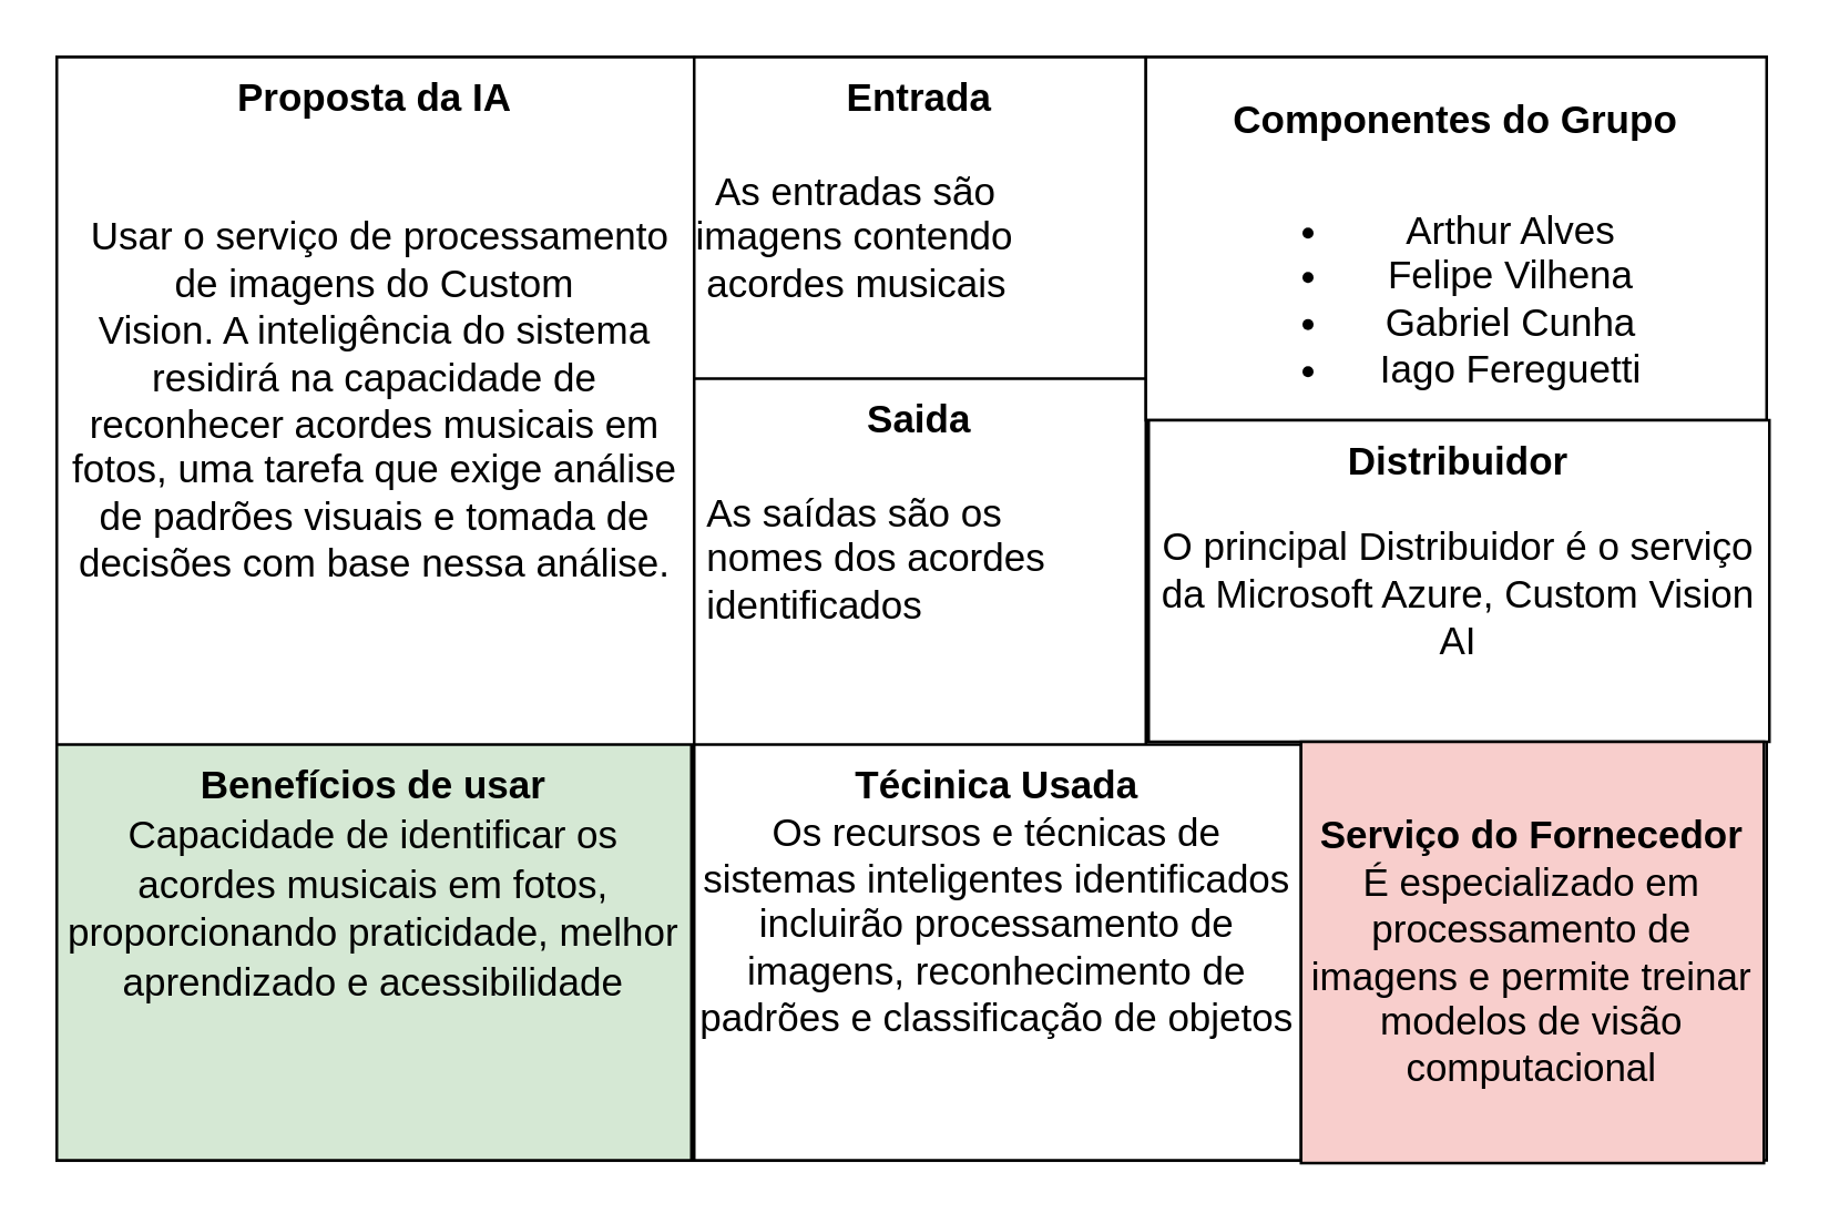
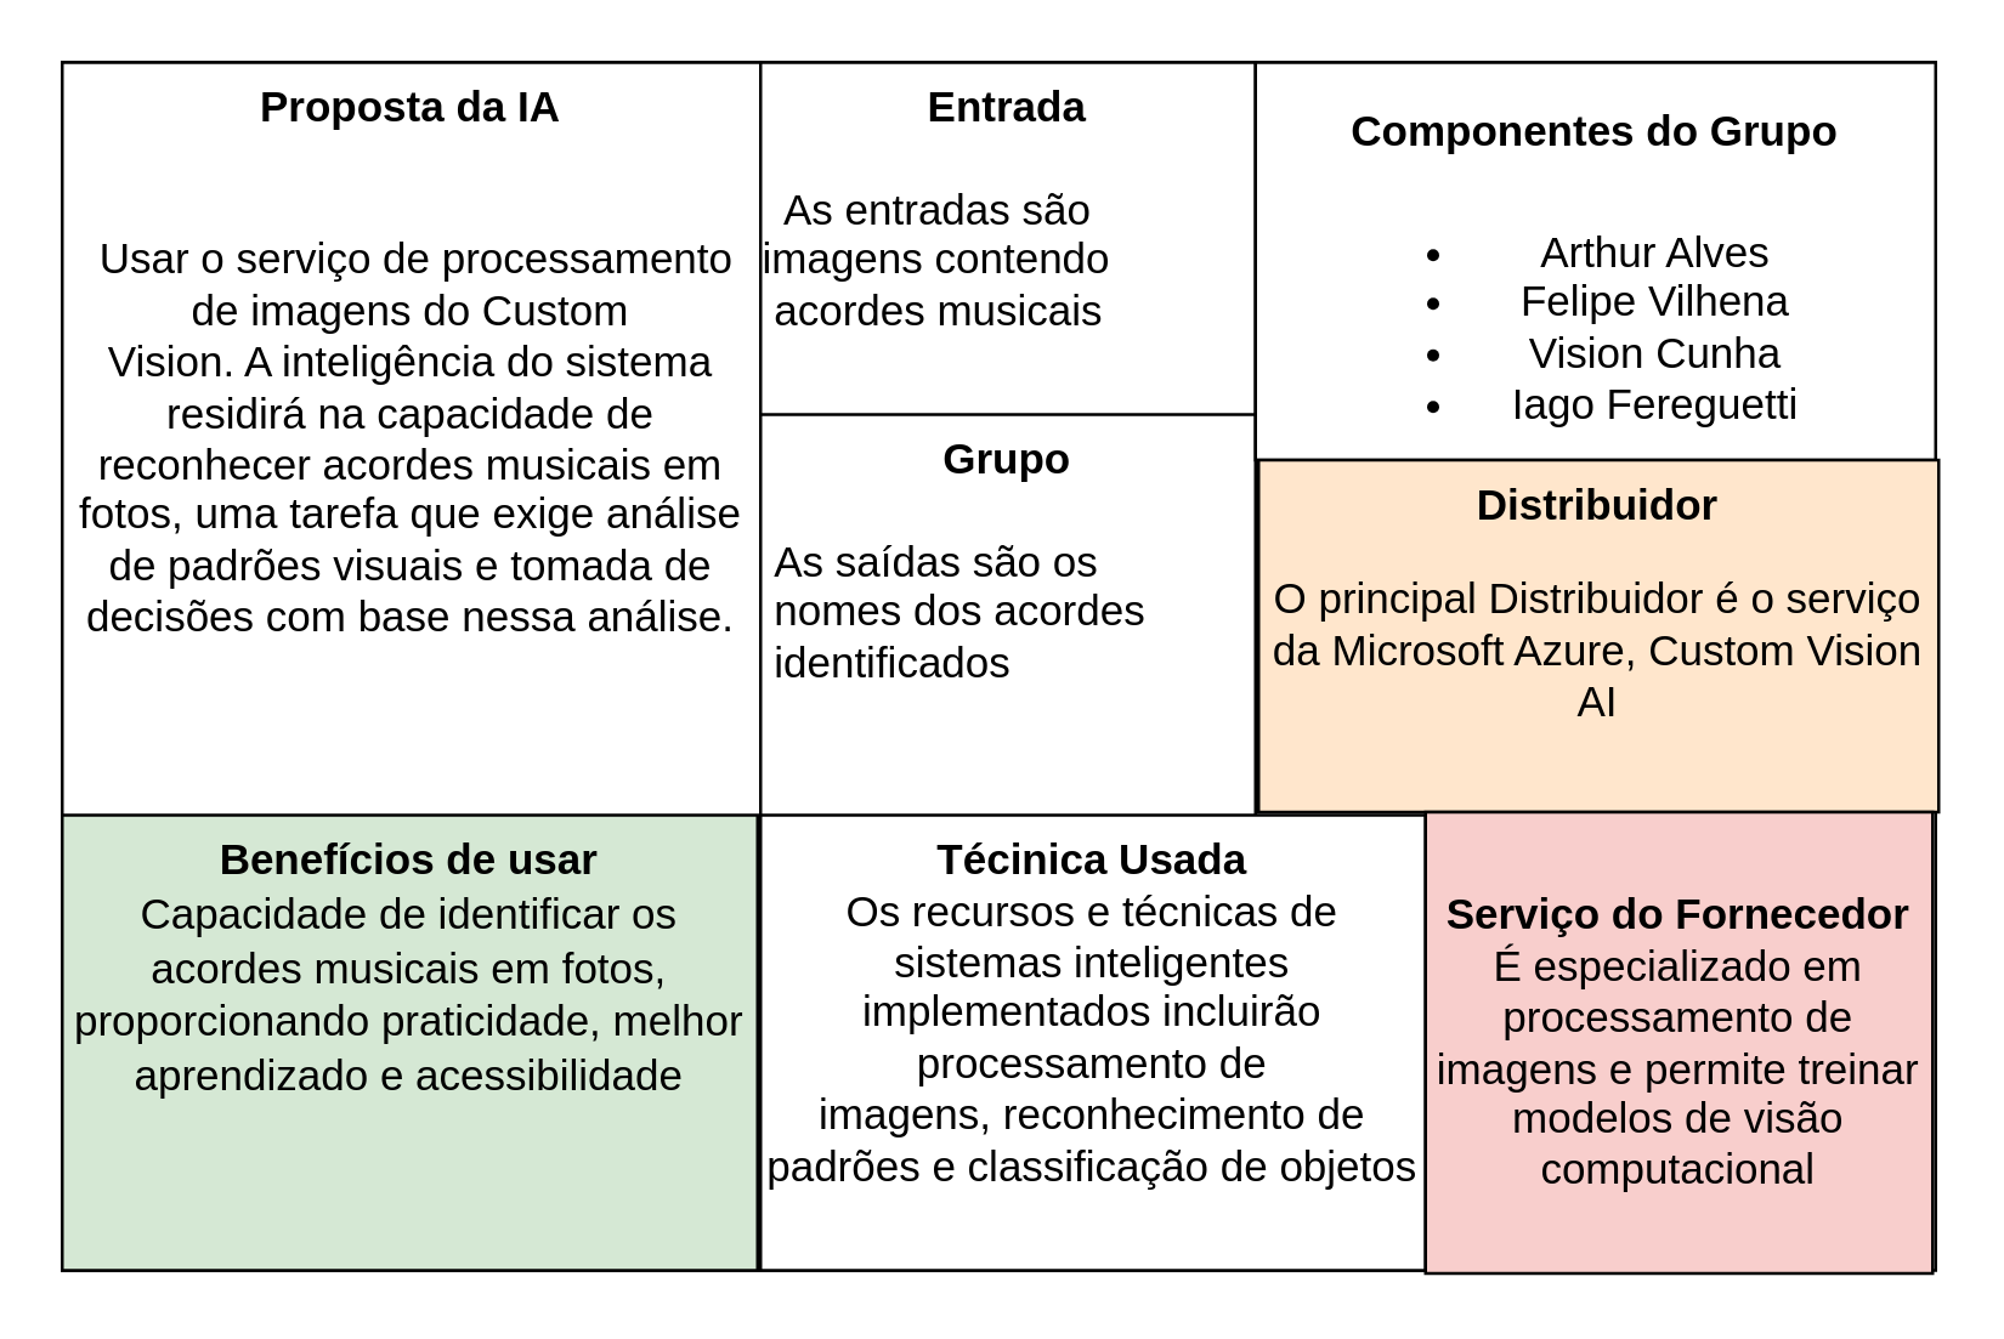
- <mxCell id="6" value="&lt;p style=&quot;line-height: 240%; font-size: 14px;&quot;&gt;&lt;font style=&quot;font-size: 14px;&quot;&gt;&lt;b&gt;Componentes do Grupo&lt;/b&gt;&lt;/font&gt;&lt;/p&gt;&lt;div style=&quot;font-size: 14px;&quot;&gt;&lt;ul style=&quot;&quot;&gt;&lt;li&gt;&lt;span style=&quot;background-color: initial;&quot;&gt;&lt;font&gt;Arthur Alves&lt;/font&gt;&lt;/span&gt;&lt;/li&gt;&lt;li style=&quot;&quot;&gt;&lt;font style=&quot;font-size: 14px;&quot;&gt;Felipe Vilhena&lt;/font&gt;&lt;/li&gt;&lt;li style=&quot;&quot;&gt;&lt;font style=&quot;font-size: 14px;&quot;&gt;Gabriel Cunha&lt;/font&gt;&lt;/li&gt;&lt;li style=&quot;&quot;&gt;&lt;font style=&quot;font-size: 14px;&quot;&gt;Iago Fereguetti&lt;/font&gt;&lt;/li&gt;&lt;/ul&gt;&lt;/div&gt;&lt;p&gt;&lt;/p&gt;" style="rounded=0;whiteSpace=wrap;html=1;align=center;verticalAlign=top;labelPosition=center;verticalLabelPosition=middle;fontFamily=Helvetica;horizontal=1;spacingTop=-14;" vertex="1" parent="1"><mxGeometry x="413" y="20" width="224" height="131" as="geometry" /></mxCell>
+ <mxCell id="6" value="&lt;p style=&quot;line-height: 240%; font-size: 14px;&quot;&gt;&lt;font style=&quot;font-size: 14px;&quot;&gt;&lt;b&gt;Componentes do Grupo&lt;/b&gt;&lt;/font&gt;&lt;/p&gt;&lt;div style=&quot;font-size: 14px;&quot;&gt;&lt;ul style=&quot;&quot;&gt;&lt;li&gt;&lt;span style=&quot;background-color: initial;&quot;&gt;&lt;font&gt;Arthur Alves&lt;/font&gt;&lt;/span&gt;&lt;/li&gt;&lt;li style=&quot;&quot;&gt;&lt;font style=&quot;font-size: 14px;&quot;&gt;Felipe Vilhena&lt;/font&gt;&lt;/li&gt;&lt;li style=&quot;&quot;&gt;&lt;font style=&quot;font-size: 14px;&quot;&gt;Vision Cunha&lt;/font&gt;&lt;/li&gt;&lt;li style=&quot;&quot;&gt;&lt;font style=&quot;font-size: 14px;&quot;&gt;Iago Fereguetti&lt;/font&gt;&lt;/li&gt;&lt;/ul&gt;&lt;/div&gt;&lt;p&gt;&lt;/p&gt;" style="rounded=0;whiteSpace=wrap;html=1;align=center;verticalAlign=top;labelPosition=center;verticalLabelPosition=middle;fontFamily=Helvetica;horizontal=1;spacingTop=-14;" vertex="1" parent="1"><mxGeometry x="413" y="20" width="224" height="131" as="geometry" /></mxCell>
- <mxCell id="5" value="&lt;font style=&quot;font-size: 14px;&quot;&gt;&lt;b style=&quot;font-size: 14px;&quot;&gt;Saida&lt;/b&gt;&lt;/font&gt;&lt;div style=&quot;font-size: 14px;&quot;&gt;&lt;font style=&quot;font-size: 14px;&quot;&gt;&lt;br style=&quot;font-size: 14px;&quot;&gt;&lt;/font&gt;&lt;/div&gt;&lt;div style=&quot;font-size: 14px;&quot;&gt;&lt;div style=&quot;text-align: left; font-size: 14px;&quot;&gt;&lt;font style=&quot;font-size: 14px;&quot;&gt;&lt;span style=&quot;background-color: initial; font-size: 14px;&quot;&gt;&amp;nbsp;As saídas são os&amp;nbsp; &amp;nbsp;nomes dos&amp;nbsp;&lt;/span&gt;&lt;span style=&quot;background-color: initial; font-size: 14px;&quot;&gt;acordes&amp;nbsp; &amp;nbsp; &amp;nbsp;identificados&lt;/span&gt;&lt;/font&gt;&lt;/div&gt;&lt;/div&gt;" style="rounded=0;whiteSpace=wrap;html=1;fontFamily=Helvetica;verticalAlign=top;fontSize=14;" vertex="1" parent="1"><mxGeometry x="250" y="136" width="163" height="133" as="geometry" /></mxCell>
+ <mxCell id="5" value="&lt;font style=&quot;font-size: 14px;&quot;&gt;&lt;b style=&quot;font-size: 14px;&quot;&gt;Grupo&lt;/b&gt;&lt;/font&gt;&lt;div style=&quot;font-size: 14px;&quot;&gt;&lt;font style=&quot;font-size: 14px;&quot;&gt;&lt;br style=&quot;font-size: 14px;&quot;&gt;&lt;/font&gt;&lt;/div&gt;&lt;div style=&quot;font-size: 14px;&quot;&gt;&lt;div style=&quot;text-align: left; font-size: 14px;&quot;&gt;&lt;font style=&quot;font-size: 14px;&quot;&gt;&lt;span style=&quot;background-color: initial; font-size: 14px;&quot;&gt;&amp;nbsp;As saídas são os&amp;nbsp; &amp;nbsp;nomes dos&amp;nbsp;&lt;/span&gt;&lt;span style=&quot;background-color: initial; font-size: 14px;&quot;&gt;acordes&amp;nbsp; &amp;nbsp; &amp;nbsp;identificados&lt;/span&gt;&lt;/font&gt;&lt;/div&gt;&lt;/div&gt;" style="rounded=0;whiteSpace=wrap;html=1;fontFamily=Helvetica;verticalAlign=top;fontSize=14;" vertex="1" parent="1"><mxGeometry x="250" y="136" width="163" height="133" as="geometry" /></mxCell>
- <mxCell id="9" value="&lt;font style=&quot;font-size: 14px;&quot;&gt;&lt;b&gt;Distribuidor&lt;/b&gt;&lt;/font&gt;&lt;div&gt;&lt;br&gt;&lt;/div&gt;&lt;div&gt;&lt;font style=&quot;font-size: 14px;&quot;&gt;O principal Distribuidor é o serviço da Microsoft Azure, Custom Vision AI&lt;/font&gt;&lt;/div&gt;" style="rounded=0;whiteSpace=wrap;html=1;verticalAlign=top;" vertex="1" parent="1"><mxGeometry x="414" y="151" width="224" height="116" as="geometry" /></mxCell>
+ <mxCell id="9" value="&lt;font style=&quot;font-size: 14px;&quot;&gt;&lt;b&gt;Distribuidor&lt;/b&gt;&lt;/font&gt;&lt;div&gt;&lt;br&gt;&lt;/div&gt;&lt;div&gt;&lt;font style=&quot;font-size: 14px;&quot;&gt;O principal Distribuidor é o serviço da Microsoft Azure, Custom Vision AI&lt;/font&gt;&lt;/div&gt;" style="rounded=0;whiteSpace=wrap;html=1;verticalAlign=top;fillColor=#ffe6cc;" vertex="1" parent="1"><mxGeometry x="414" y="151" width="224" height="116" as="geometry" /></mxCell>
- <mxCell id="8" value="&lt;div style=&quot;font-size: 14px;&quot;&gt;&lt;b style=&quot;background-color: initial; font-size: 14px;&quot;&gt;&lt;font style=&quot;font-size: 14px;&quot;&gt;Técinica Usada&lt;/font&gt;&lt;/b&gt;&lt;/div&gt;&lt;div style=&quot;font-size: 14px;&quot;&gt;&lt;font style=&quot;font-size: 14px;&quot;&gt;Os recursos e técnicas de sistemas inteligentes identificados incluirão processamento de&lt;br style=&quot;font-size: 14px;&quot;&gt;imagens, reconhecimento de padrões e classificação de objetos&lt;/font&gt;&lt;b style=&quot;font-size: 14px;&quot;&gt;&lt;font style=&quot;font-size: 14px;&quot;&gt;&lt;br style=&quot;font-size: 14px;&quot;&gt;&lt;/font&gt;&lt;/b&gt;&lt;/div&gt;" style="rounded=0;whiteSpace=wrap;html=1;fontFamily=Helvetica;verticalAlign=top;fontSize=14;" vertex="1" parent="1"><mxGeometry x="250" y="268" width="219" height="150" as="geometry" /></mxCell>
+ <mxCell id="8" value="&lt;div style=&quot;font-size: 14px;&quot;&gt;&lt;b style=&quot;background-color: initial; font-size: 14px;&quot;&gt;&lt;font style=&quot;font-size: 14px;&quot;&gt;Técinica Usada&lt;/font&gt;&lt;/b&gt;&lt;/div&gt;&lt;div style=&quot;font-size: 14px;&quot;&gt;&lt;font style=&quot;font-size: 14px;&quot;&gt;Os recursos e técnicas de sistemas inteligentes implementados incluirão processamento de&lt;br style=&quot;font-size: 14px;&quot;&gt;imagens, reconhecimento de padrões e classificação de objetos&lt;/font&gt;&lt;b style=&quot;font-size: 14px;&quot;&gt;&lt;font style=&quot;font-size: 14px;&quot;&gt;&lt;br style=&quot;font-size: 14px;&quot;&gt;&lt;/font&gt;&lt;/b&gt;&lt;/div&gt;" style="rounded=0;whiteSpace=wrap;html=1;fontFamily=Helvetica;verticalAlign=top;fontSize=14;" vertex="1" parent="1"><mxGeometry x="250" y="268" width="219" height="150" as="geometry" /></mxCell>
